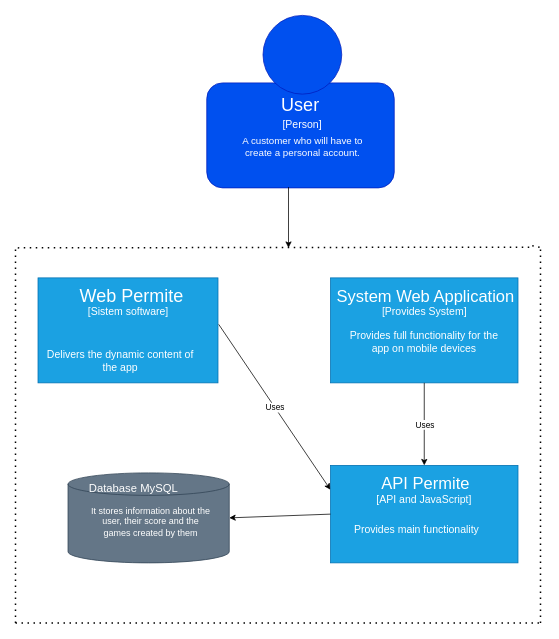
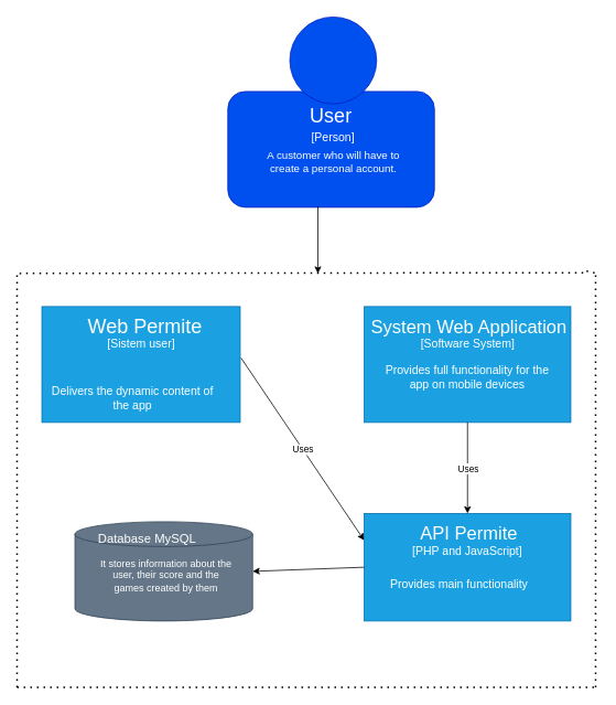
- <mxCell id="15" value="&lt;font color=&quot;#ffffff&quot; style=&quot;font-size: 14px;&quot;&gt;[Sistem software]&lt;/font&gt;" style="text;html=1;strokeColor=none;fillColor=none;align=center;verticalAlign=middle;whiteSpace=wrap;rounded=0;" vertex="1" parent="1"><mxGeometry x="111.5" y="400" width="117" height="30" as="geometry" /></mxCell>
+ <mxCell id="15" value="&lt;font color=&quot;#ffffff&quot; style=&quot;font-size: 14px;&quot;&gt;[Sistem user]&lt;/font&gt;" style="text;html=1;strokeColor=none;fillColor=none;align=center;verticalAlign=middle;whiteSpace=wrap;rounded=0;" vertex="1" parent="1"><mxGeometry x="111.5" y="400" width="117" height="30" as="geometry" /></mxCell>
- <mxCell id="28" value="&lt;font color=&quot;#ffffff&quot;&gt;&lt;span style=&quot;font-size: 14px;&quot;&gt;[Provides System]&lt;/span&gt;&lt;/font&gt;" style="text;html=1;strokeColor=none;fillColor=none;align=center;verticalAlign=middle;whiteSpace=wrap;rounded=0;" vertex="1" parent="1"><mxGeometry x="506.5" y="400" width="117" height="30" as="geometry" /></mxCell>
+ <mxCell id="28" value="&lt;font color=&quot;#ffffff&quot;&gt;&lt;span style=&quot;font-size: 14px;&quot;&gt;[Software System]&lt;/span&gt;&lt;/font&gt;" style="text;html=1;strokeColor=none;fillColor=none;align=center;verticalAlign=middle;whiteSpace=wrap;rounded=0;" vertex="1" parent="1"><mxGeometry x="506.5" y="400" width="117" height="30" as="geometry" /></mxCell>
- <mxCell id="33" value="&lt;font color=&quot;#ffffff&quot; style=&quot;font-size: 14px;&quot;&gt;[API and JavaScript]&lt;/font&gt;" style="text;html=1;strokeColor=none;fillColor=none;align=center;verticalAlign=middle;whiteSpace=wrap;rounded=0;" vertex="1" parent="1"><mxGeometry x="484.25" y="650" width="161.5" height="30" as="geometry" /></mxCell>
+ <mxCell id="33" value="&lt;font color=&quot;#ffffff&quot; style=&quot;font-size: 14px;&quot;&gt;[PHP and JavaScript]&lt;/font&gt;" style="text;html=1;strokeColor=none;fillColor=none;align=center;verticalAlign=middle;whiteSpace=wrap;rounded=0;" vertex="1" parent="1"><mxGeometry x="484.25" y="650" width="161.5" height="30" as="geometry" /></mxCell>
